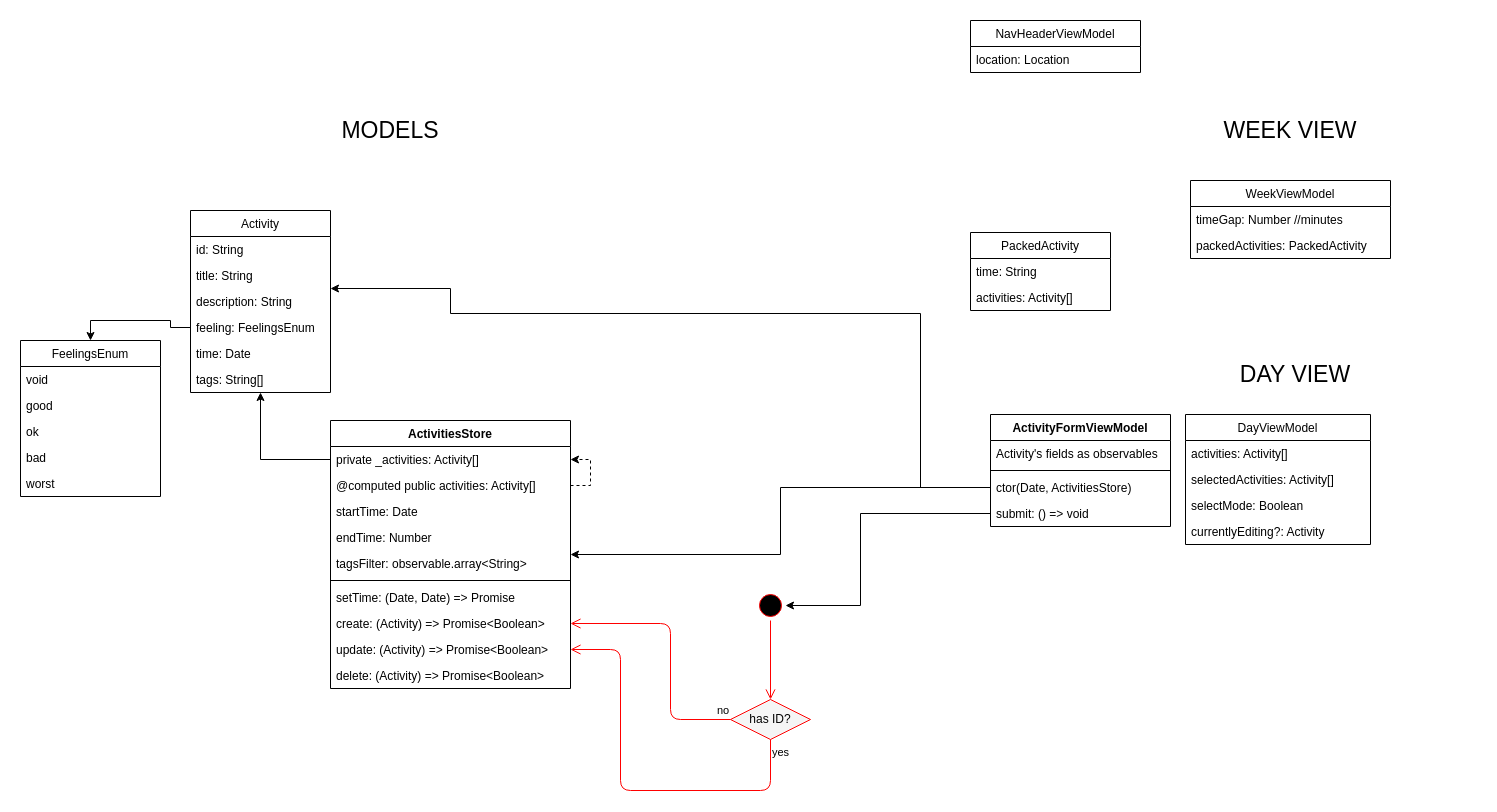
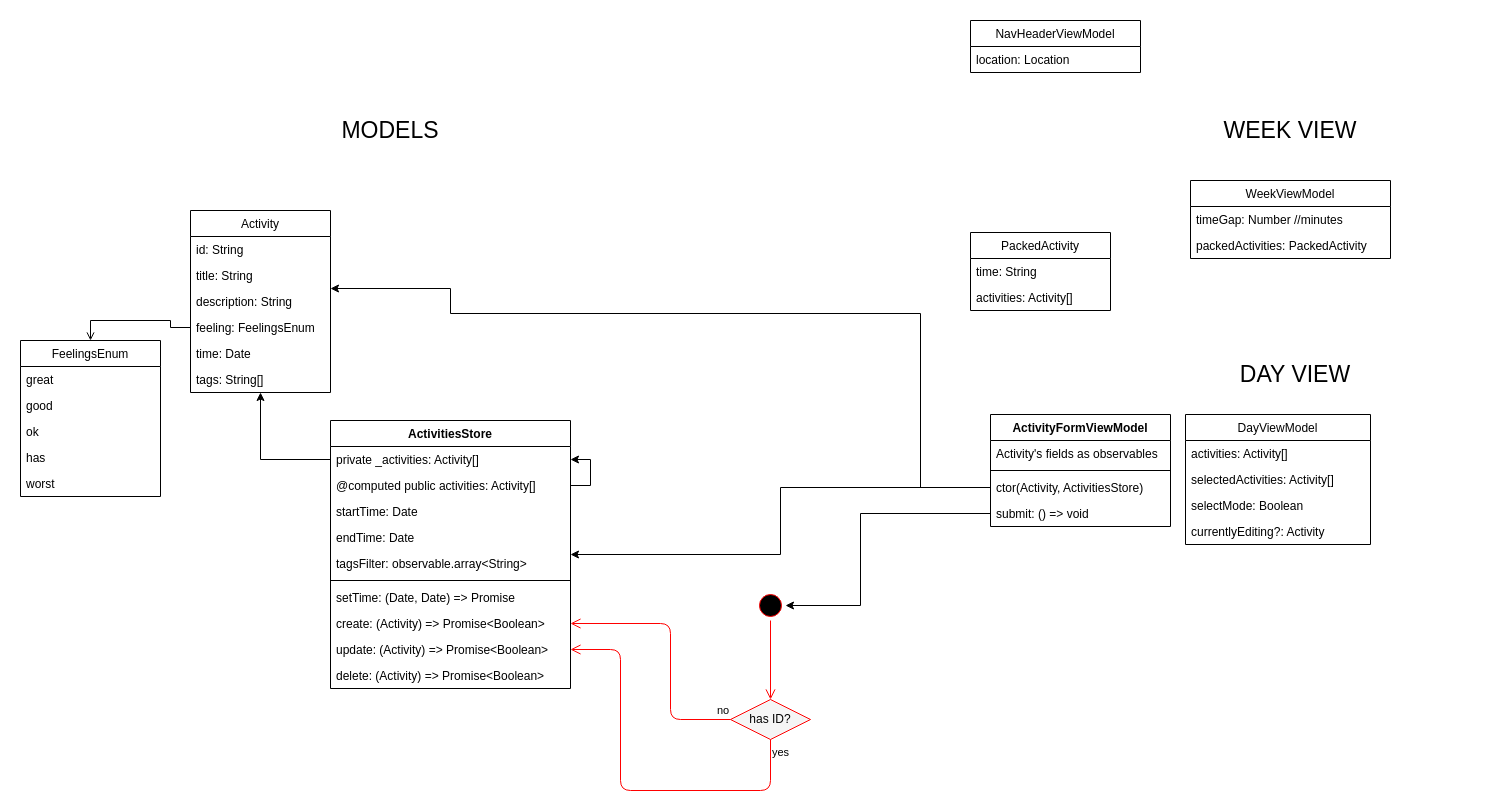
- <mxCell id="15" style="edgeStyle=orthogonalEdgeStyle;rounded=0;orthogonalLoop=1;jettySize=auto;html=1;entryX=0.5;entryY=0;entryDx=0;entryDy=0;" parent="1" source="6" target="9" edge="1"><mxGeometry relative="1" as="geometry" /></mxCell>
+ <mxCell id="15" style="edgeStyle=orthogonalEdgeStyle;rounded=0;orthogonalLoop=1;jettySize=auto;html=1;entryX=0.5;entryY=0;entryDx=0;entryDy=0;endArrow=open;" parent="1" source="6" target="9" edge="1"><mxGeometry relative="1" as="geometry" /></mxCell>
- <mxCell id="10" value="void" style="text;strokeColor=none;fillColor=none;align=left;verticalAlign=top;spacingLeft=4;spacingRight=4;overflow=hidden;rotatable=0;points=[[0,0.5],[1,0.5]];portConstraint=eastwest;" parent="9" vertex="1"><mxGeometry y="26" width="140" height="26" as="geometry" /></mxCell>
+ <mxCell id="10" value="great" style="text;strokeColor=none;fillColor=none;align=left;verticalAlign=top;spacingLeft=4;spacingRight=4;overflow=hidden;rotatable=0;points=[[0,0.5],[1,0.5]];portConstraint=eastwest;" parent="9" vertex="1"><mxGeometry y="26" width="140" height="26" as="geometry" /></mxCell>
- <mxCell id="13" value="bad" style="text;strokeColor=none;fillColor=none;align=left;verticalAlign=top;spacingLeft=4;spacingRight=4;overflow=hidden;rotatable=0;points=[[0,0.5],[1,0.5]];portConstraint=eastwest;" parent="9" vertex="1"><mxGeometry y="104" width="140" height="26" as="geometry" /></mxCell>
+ <mxCell id="13" value="has" style="text;strokeColor=none;fillColor=none;align=left;verticalAlign=top;spacingLeft=4;spacingRight=4;overflow=hidden;rotatable=0;points=[[0,0.5],[1,0.5]];portConstraint=eastwest;" parent="9" vertex="1"><mxGeometry y="104" width="140" height="26" as="geometry" /></mxCell>
- <mxCell id="18" style="edgeStyle=orthogonalEdgeStyle;rounded=0;orthogonalLoop=1;jettySize=auto;html=1;entryX=1;entryY=0.5;entryDx=0;entryDy=0;dashed=1;" parent="16" source="19" target="17" edge="1"><mxGeometry relative="1" as="geometry"><Array as="points"><mxPoint x="260" y="65" /><mxPoint x="260" y="39" /></Array></mxGeometry></mxCell>
+ <mxCell id="18" style="edgeStyle=orthogonalEdgeStyle;rounded=0;orthogonalLoop=1;jettySize=auto;html=1;entryX=1;entryY=0.5;entryDx=0;entryDy=0;" parent="16" source="19" target="17" edge="1"><mxGeometry relative="1" as="geometry"><Array as="points"><mxPoint x="260" y="65" /><mxPoint x="260" y="39" /></Array></mxGeometry></mxCell>
- <mxCell id="32" value="ctor(Date, ActivitiesStore)" style="text;strokeColor=none;fillColor=none;align=left;verticalAlign=top;spacingLeft=4;spacingRight=4;overflow=hidden;rotatable=0;points=[[0,0.5],[1,0.5]];portConstraint=eastwest;" parent="29" vertex="1"><mxGeometry y="60" width="180" height="26" as="geometry" /></mxCell>
+ <mxCell id="32" value="ctor(Activity, ActivitiesStore)" style="text;strokeColor=none;fillColor=none;align=left;verticalAlign=top;spacingLeft=4;spacingRight=4;overflow=hidden;rotatable=0;points=[[0,0.5],[1,0.5]];portConstraint=eastwest;" parent="29" vertex="1"><mxGeometry y="60" width="180" height="26" as="geometry" /></mxCell>
- <mxCell id="21" value="endTime: Number" style="text;strokeColor=none;fillColor=none;align=left;verticalAlign=top;spacingLeft=4;spacingRight=4;overflow=hidden;rotatable=0;points=[[0,0.5],[1,0.5]];portConstraint=eastwest;" parent="16" vertex="1"><mxGeometry y="104" width="240" height="26" as="geometry" /></mxCell>
+ <mxCell id="21" value="endTime: Date" style="text;strokeColor=none;fillColor=none;align=left;verticalAlign=top;spacingLeft=4;spacingRight=4;overflow=hidden;rotatable=0;points=[[0,0.5],[1,0.5]];portConstraint=eastwest;" parent="16" vertex="1"><mxGeometry y="104" width="240" height="26" as="geometry" /></mxCell>
